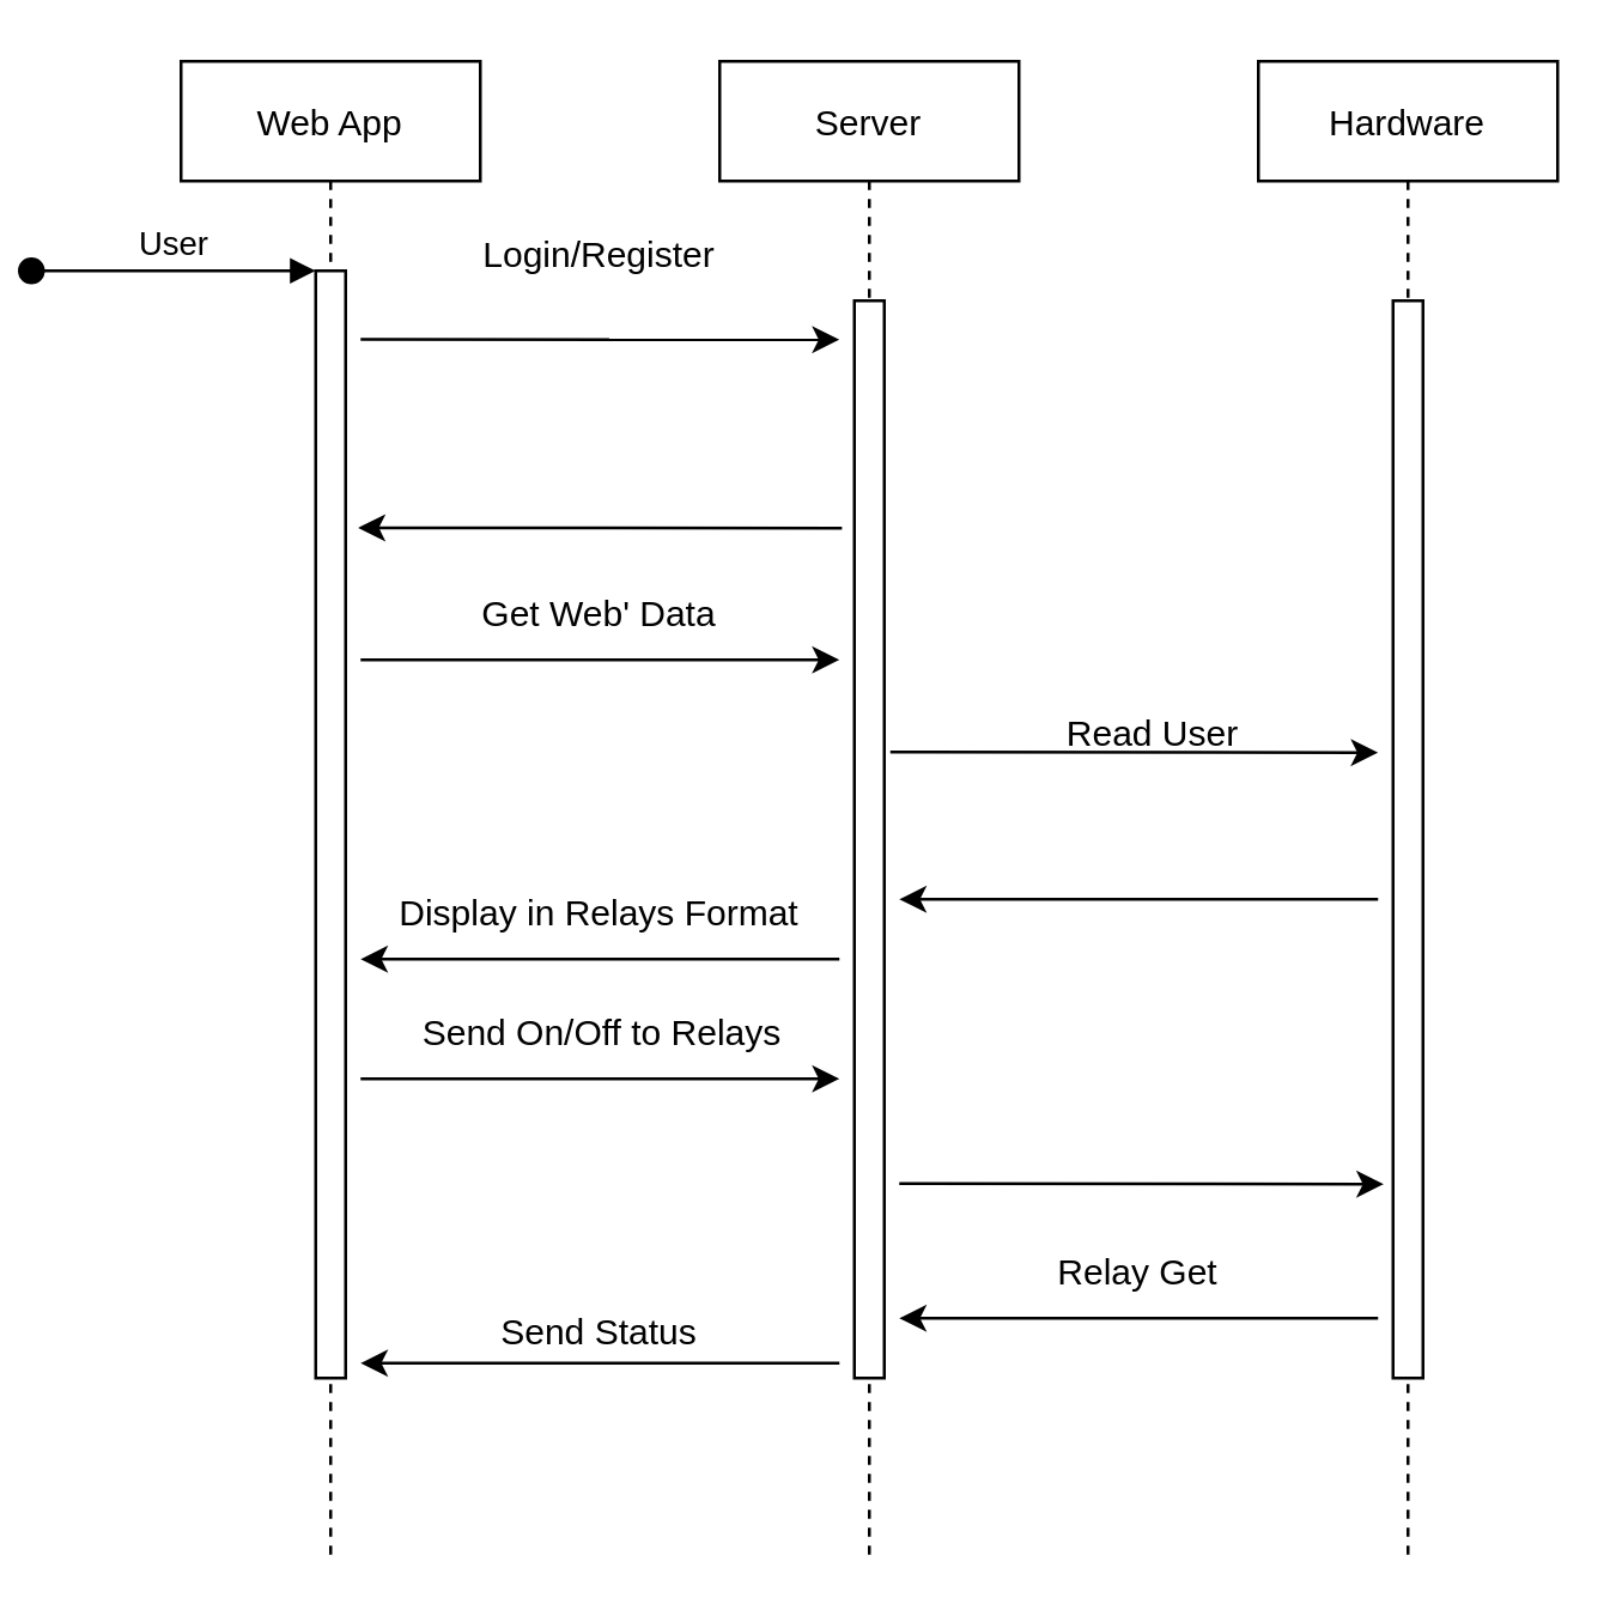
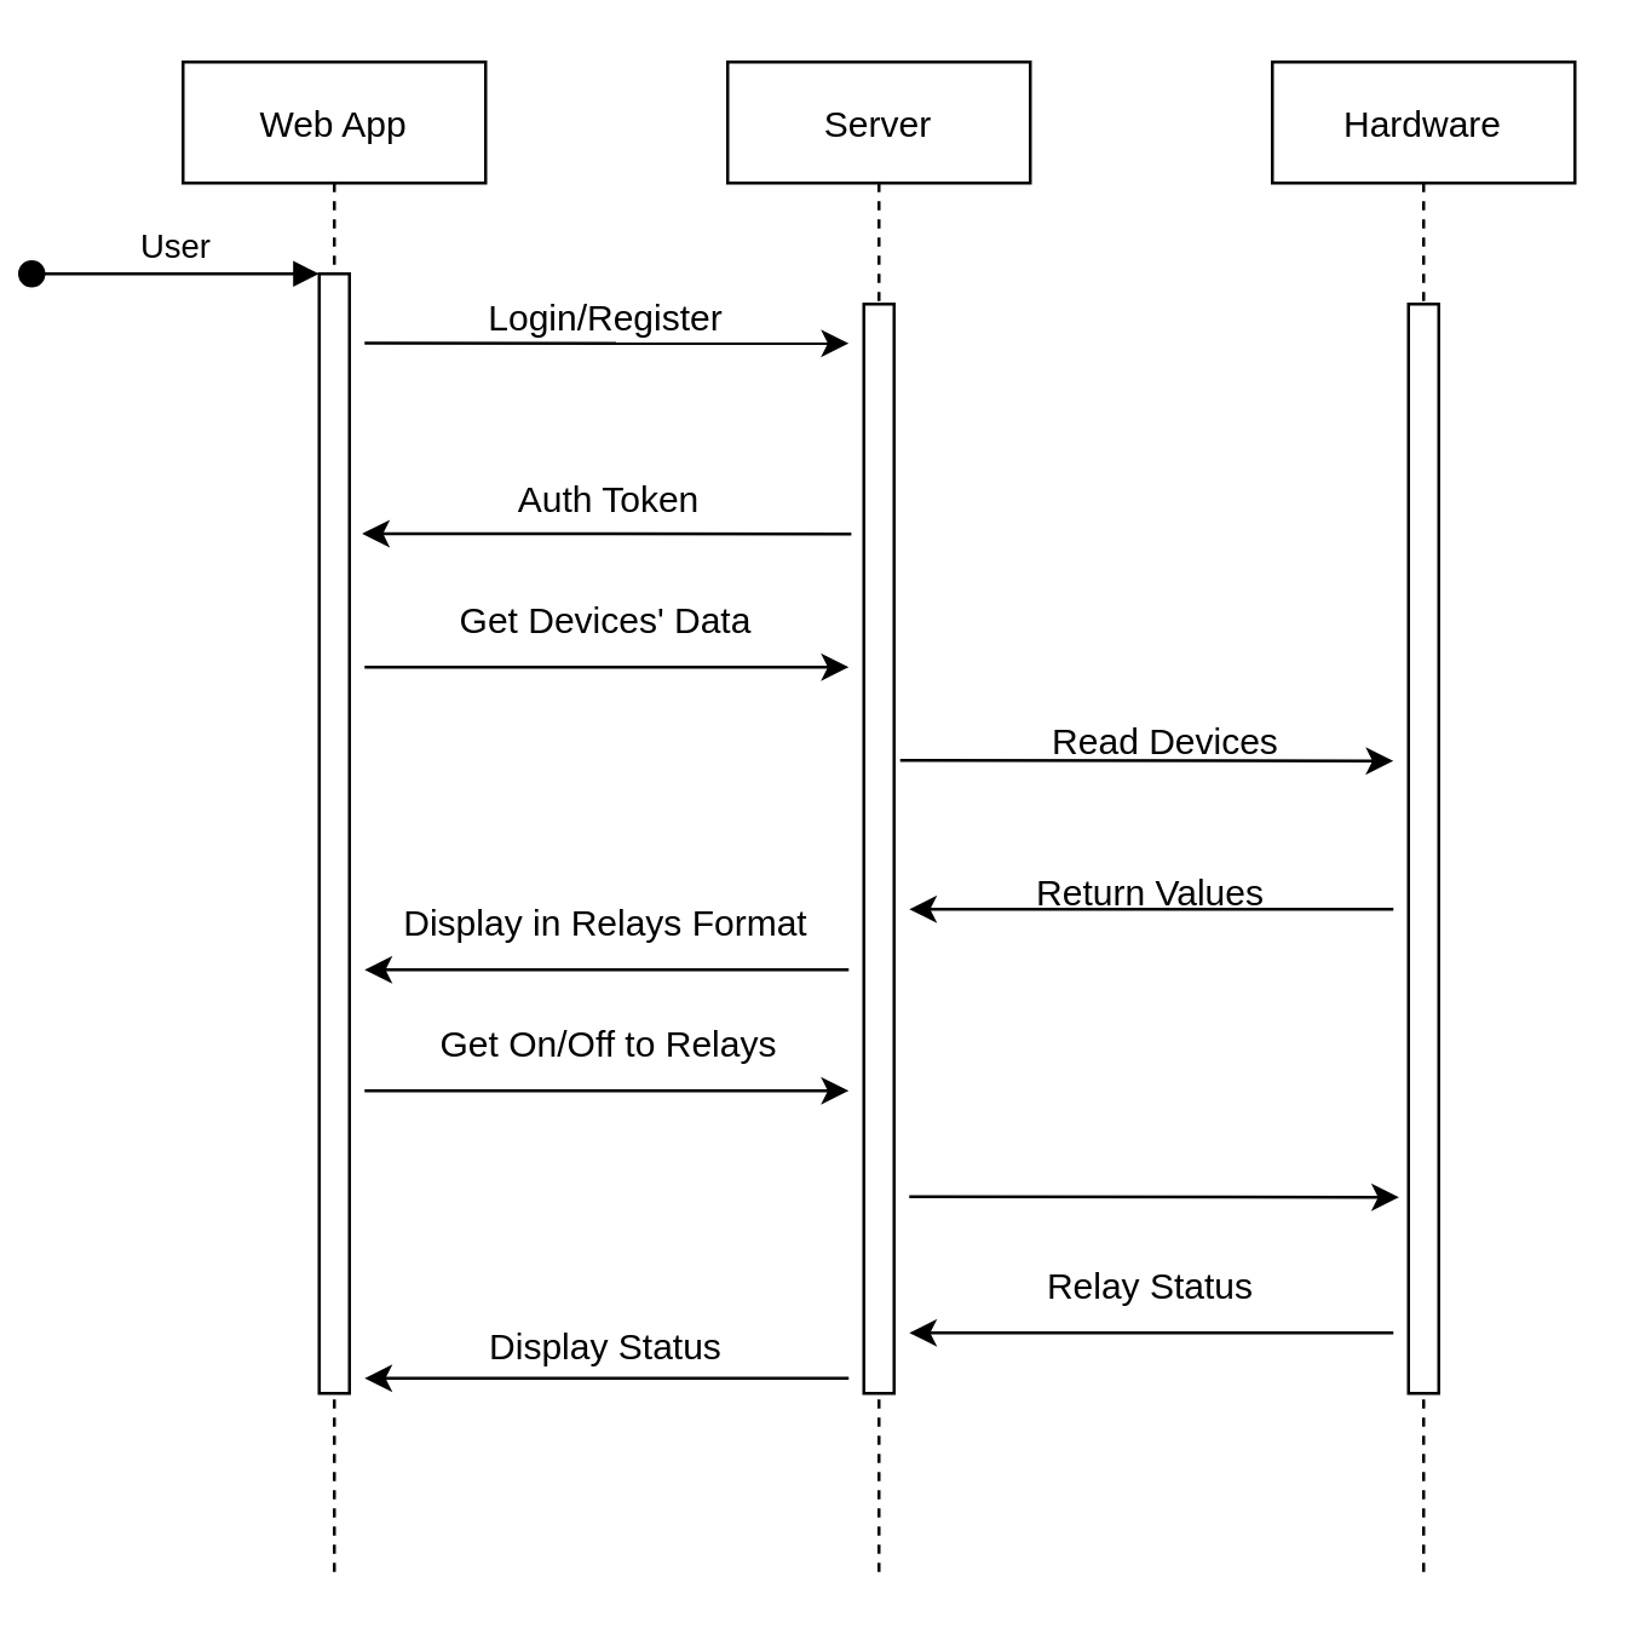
- <mxCell id="10" value="Login/Register" style="text;html=1;strokeColor=none;fillColor=none;align=center;verticalAlign=middle;whiteSpace=wrap;rounded=0;" vertex="1" parent="1"><mxGeometry x="130" y="70" width="60" height="30" as="geometry" /></mxCell>
+ <mxCell id="10" value="Login/Register" style="text;html=1;strokeColor=none;fillColor=none;align=center;verticalAlign=middle;whiteSpace=wrap;rounded=0;" vertex="1" parent="1"><mxGeometry x="130" y="90" width="60" height="30" as="geometry" /></mxCell>
+ <mxCell id="12" value="Auth Token" style="text;html=1;strokeColor=none;fillColor=none;align=center;verticalAlign=middle;whiteSpace=wrap;rounded=0;" vertex="1" parent="1"><mxGeometry x="125.85" y="150" width="70" height="30" as="geometry" /></mxCell>
- <mxCell id="14" value="Get Web' Data" style="text;html=1;strokeColor=none;fillColor=none;align=center;verticalAlign=middle;whiteSpace=wrap;rounded=0;" vertex="1" parent="1"><mxGeometry x="102.93" y="190" width="114.15" height="30" as="geometry" /></mxCell>
+ <mxCell id="14" value="Get Devices' Data" style="text;html=1;strokeColor=none;fillColor=none;align=center;verticalAlign=middle;whiteSpace=wrap;rounded=0;" vertex="1" parent="1"><mxGeometry x="102.93" y="190" width="114.15" height="30" as="geometry" /></mxCell>
- <mxCell id="16" value="Read User" style="text;html=1;strokeColor=none;fillColor=none;align=center;verticalAlign=middle;whiteSpace=wrap;rounded=0;" vertex="1" parent="1"><mxGeometry x="300" y="230" width="90" height="30" as="geometry" /></mxCell>
+ <mxCell id="16" value="Read Devices" style="text;html=1;strokeColor=none;fillColor=none;align=center;verticalAlign=middle;whiteSpace=wrap;rounded=0;" vertex="1" parent="1"><mxGeometry x="300" y="230" width="90" height="30" as="geometry" /></mxCell>
+ <mxCell id="18" value="Return Values" style="text;html=1;strokeColor=none;fillColor=none;align=center;verticalAlign=middle;whiteSpace=wrap;rounded=0;" vertex="1" parent="1"><mxGeometry x="300" y="280" width="80" height="30" as="geometry" /></mxCell>
- <mxCell id="22" value="Send On/Off to Relays" style="text;html=1;strokeColor=none;fillColor=none;align=center;verticalAlign=middle;whiteSpace=wrap;rounded=0;" vertex="1" parent="1"><mxGeometry x="98.77" y="330" width="124.15" height="30" as="geometry" /></mxCell>
+ <mxCell id="22" value="Get On/Off to Relays" style="text;html=1;strokeColor=none;fillColor=none;align=center;verticalAlign=middle;whiteSpace=wrap;rounded=0;" vertex="1" parent="1"><mxGeometry x="98.77" y="330" width="124.15" height="30" as="geometry" /></mxCell>
- <mxCell id="25" value="Relay Get" style="text;html=1;strokeColor=none;fillColor=none;align=center;verticalAlign=middle;whiteSpace=wrap;rounded=0;" vertex="1" parent="1"><mxGeometry x="275" y="410" width="130" height="30" as="geometry" /></mxCell>
+ <mxCell id="25" value="Relay Status" style="text;html=1;strokeColor=none;fillColor=none;align=center;verticalAlign=middle;whiteSpace=wrap;rounded=0;" vertex="1" parent="1"><mxGeometry x="275" y="410" width="130" height="30" as="geometry" /></mxCell>
- <mxCell id="27" value="Send Status" style="text;html=1;strokeColor=none;fillColor=none;align=center;verticalAlign=middle;whiteSpace=wrap;rounded=0;" vertex="1" parent="1"><mxGeometry x="117.93" y="430" width="84.15" height="30" as="geometry" /></mxCell>
+ <mxCell id="27" value="Display Status" style="text;html=1;strokeColor=none;fillColor=none;align=center;verticalAlign=middle;whiteSpace=wrap;rounded=0;" vertex="1" parent="1"><mxGeometry x="117.93" y="430" width="84.15" height="30" as="geometry" /></mxCell>
